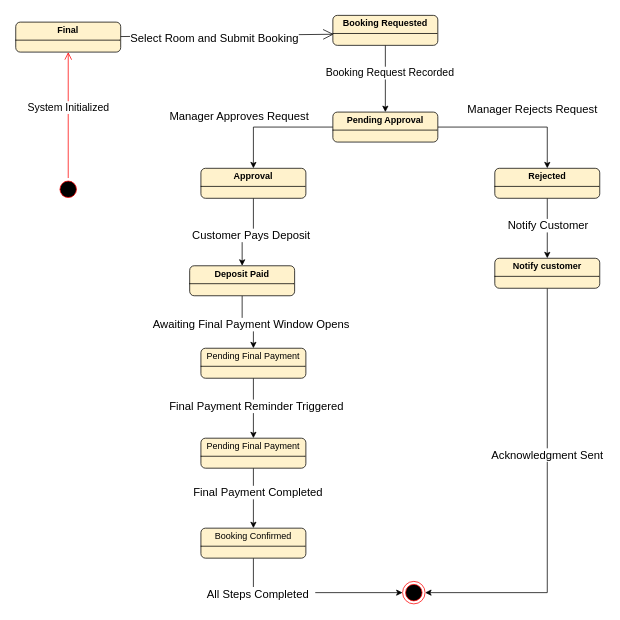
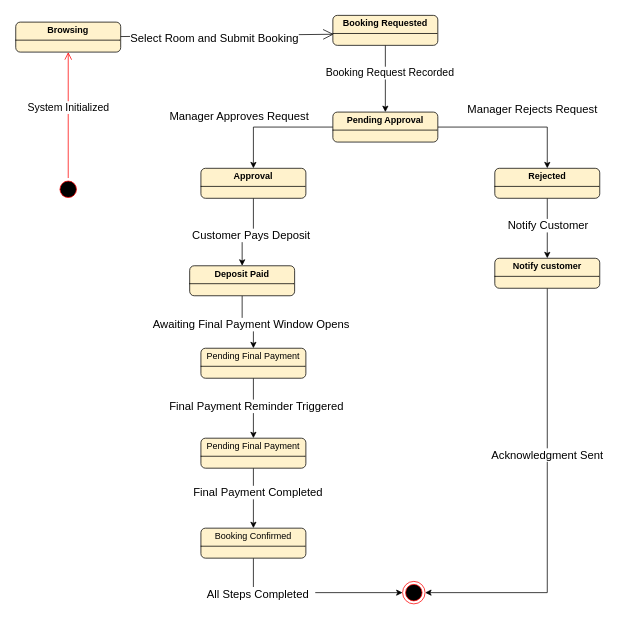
- <mxCell id="4" value="&lt;p style=&quot;margin:0px;margin-top:4px;text-align:center;&quot;&gt;&lt;b&gt;Final&lt;/b&gt;&lt;/p&gt;&lt;hr size=&quot;1&quot; style=&quot;border-style:solid;&quot;&gt;&lt;div style=&quot;height:2px;&quot;&gt;&lt;/div&gt;" style="verticalAlign=top;align=left;overflow=fill;html=1;whiteSpace=wrap;rounded=1;fillColor=#fff2cc;strokeColor=light-dark(#000000, #6d5100);" parent="1" vertex="1"><mxGeometry x="20" y="29" width="140" height="40" as="geometry" /></mxCell>
+ <mxCell id="4" value="&lt;p style=&quot;margin:0px;margin-top:4px;text-align:center;&quot;&gt;&lt;b&gt;Browsing&lt;/b&gt;&lt;/p&gt;&lt;hr size=&quot;1&quot; style=&quot;border-style:solid;&quot;&gt;&lt;div style=&quot;height:2px;&quot;&gt;&lt;/div&gt;" style="verticalAlign=top;align=left;overflow=fill;html=1;whiteSpace=wrap;rounded=1;fillColor=#fff2cc;strokeColor=light-dark(#000000, #6d5100);" parent="1" vertex="1"><mxGeometry x="20" y="29" width="140" height="40" as="geometry" /></mxCell>
